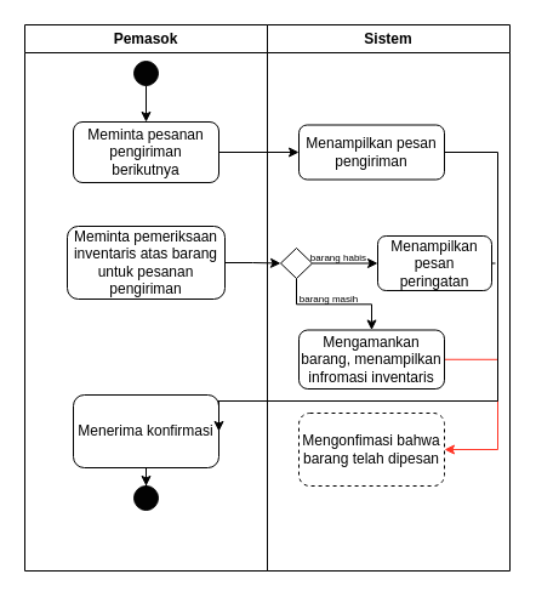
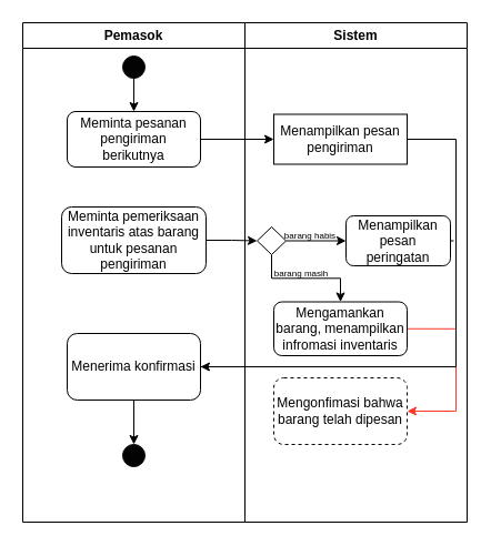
- <mxCell id="11" value="Menampilkan pesan pengiriman" style="rounded=1;whiteSpace=wrap;html=1;" vertex="1" parent="10"><mxGeometry x="26" y="82.5" width="120" height="45" as="geometry" /></mxCell>
+ <mxCell id="11" value="Menampilkan pesan pengiriman" style="whiteSpace=wrap;html=1;rounded=0;" vertex="1" parent="10"><mxGeometry x="26" y="82.5" width="120" height="45" as="geometry" /></mxCell>
- <mxCell id="8" value="Menerima konfirmasi" style="rounded=1;whiteSpace=wrap;html=1;strokeColor=default;align=center;verticalAlign=middle;fontFamily=Helvetica;fontSize=12;fontColor=default;fillColor=default;" vertex="1" parent="2"><mxGeometry x="40" y="305" width="120" height="60" as="geometry" /></mxCell>
+ <mxCell id="8" value="Menerima konfirmasi" style="rounded=1;whiteSpace=wrap;html=1;strokeColor=default;align=center;verticalAlign=middle;fontFamily=Helvetica;fontSize=12;fontColor=default;fillColor=default;" vertex="1" parent="2"><mxGeometry x="40" y="280" width="120" height="60" as="geometry" /></mxCell>
